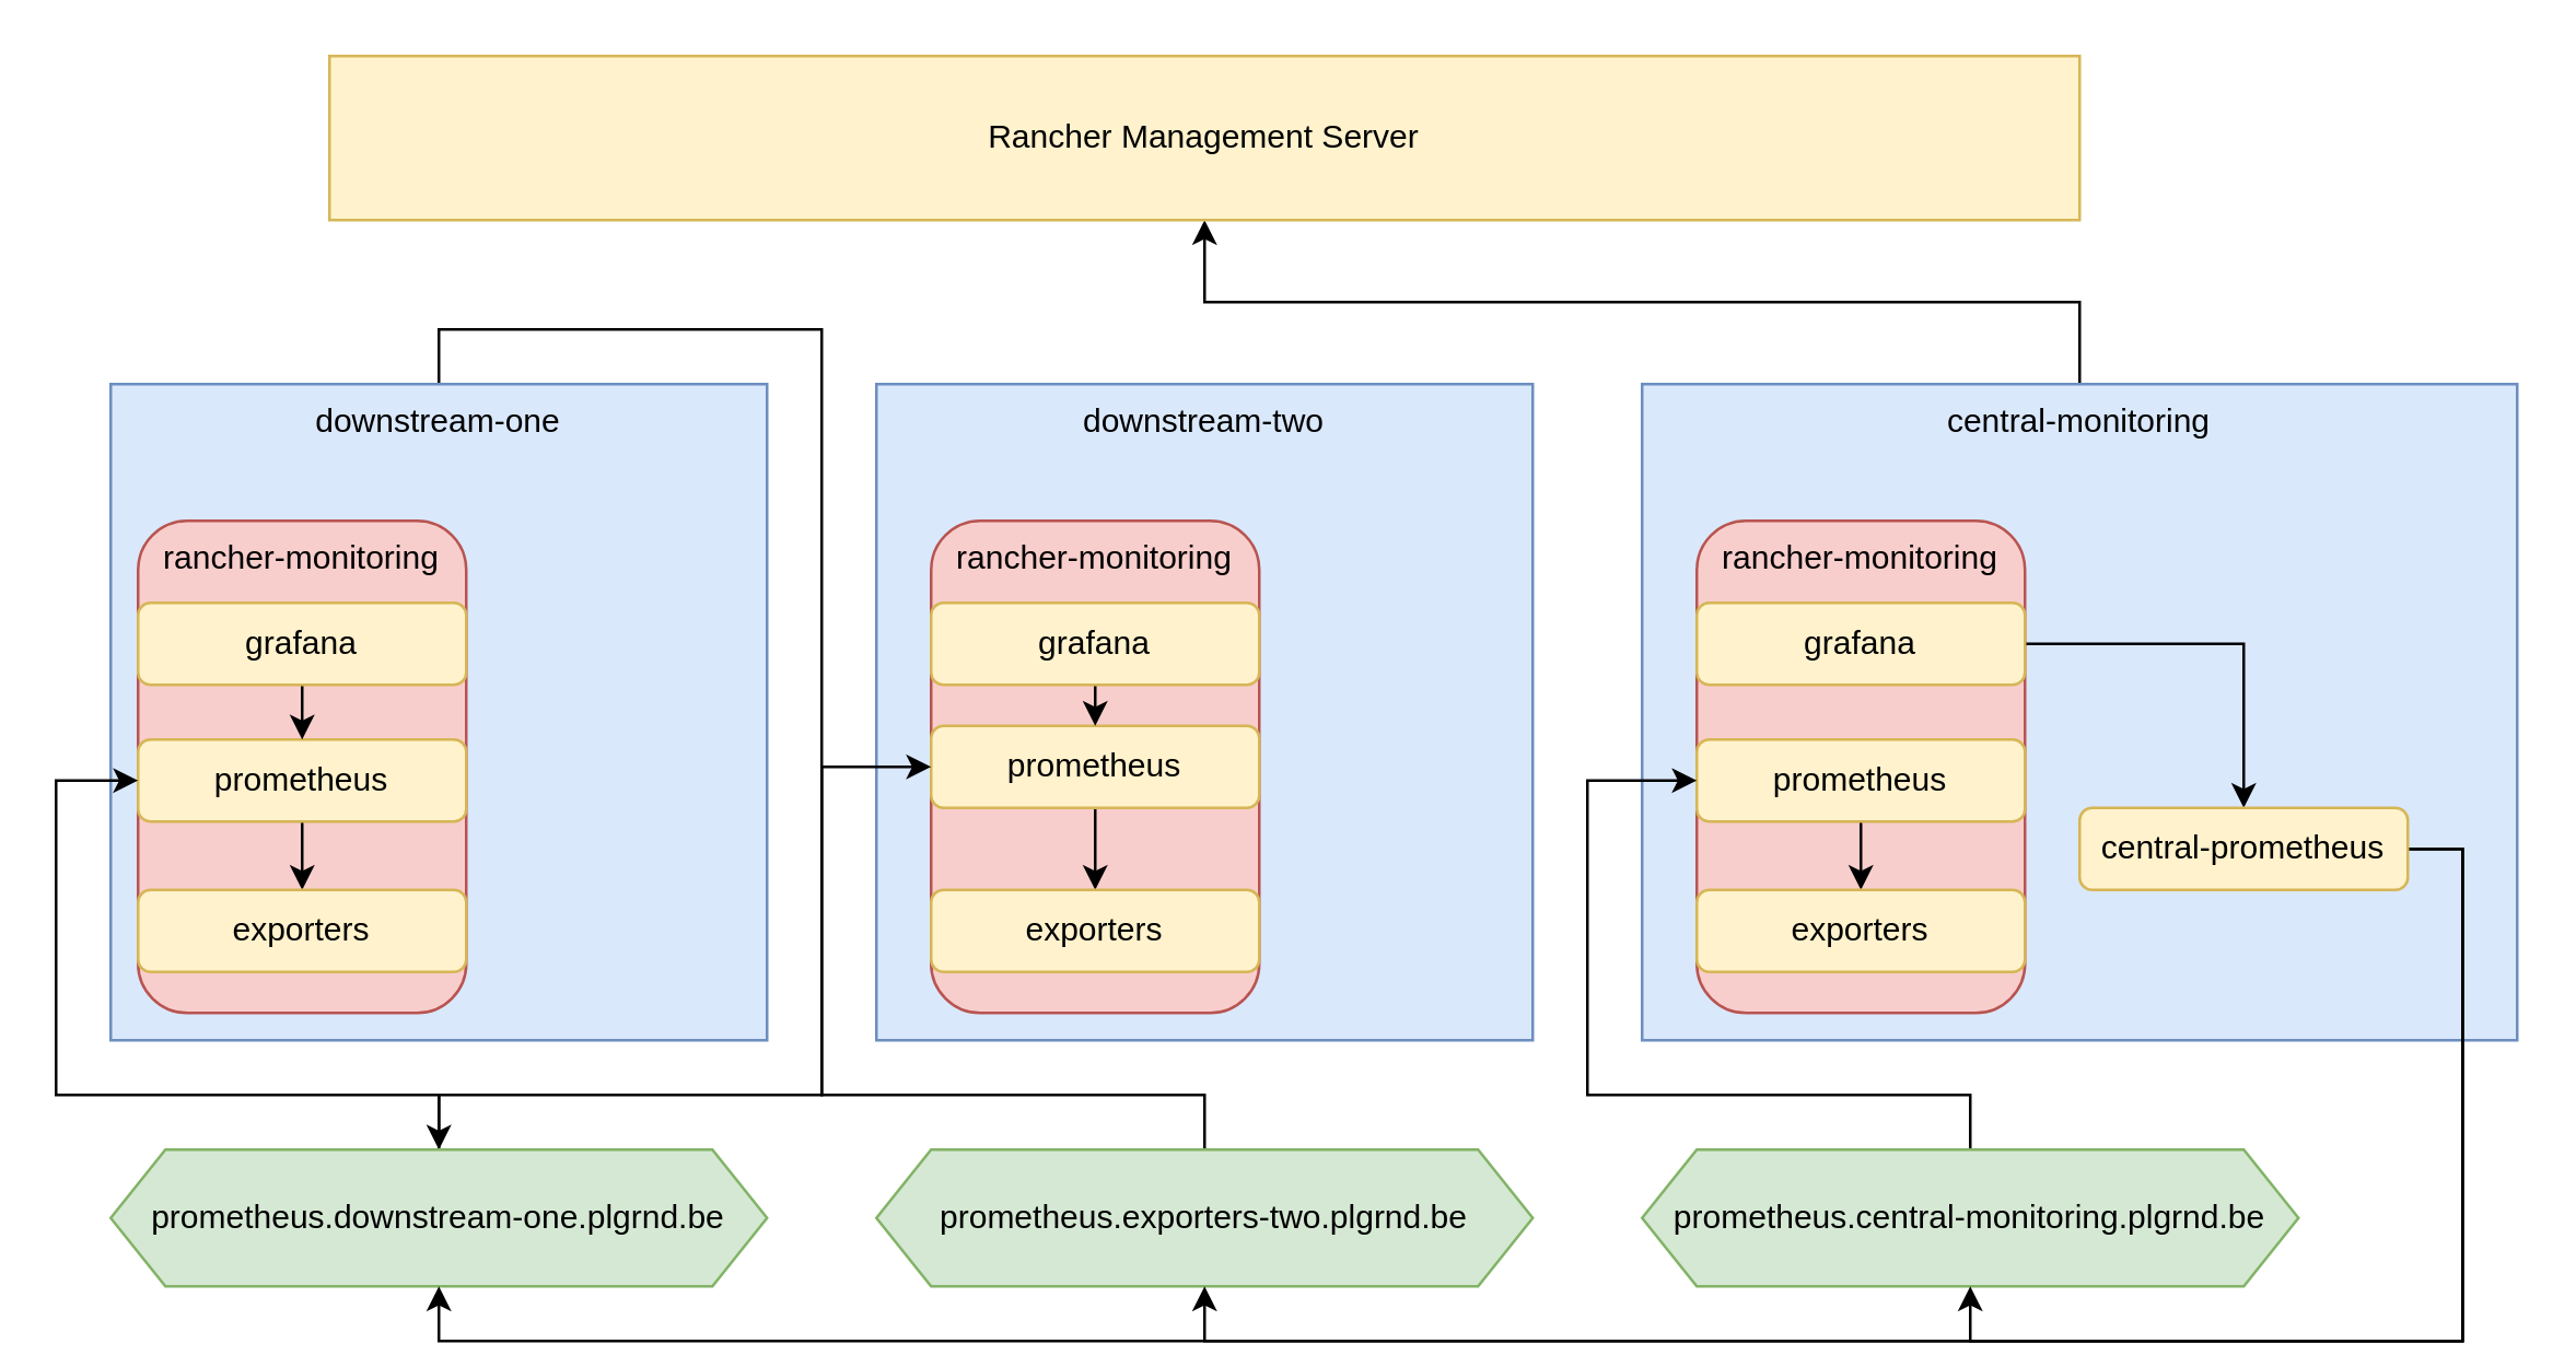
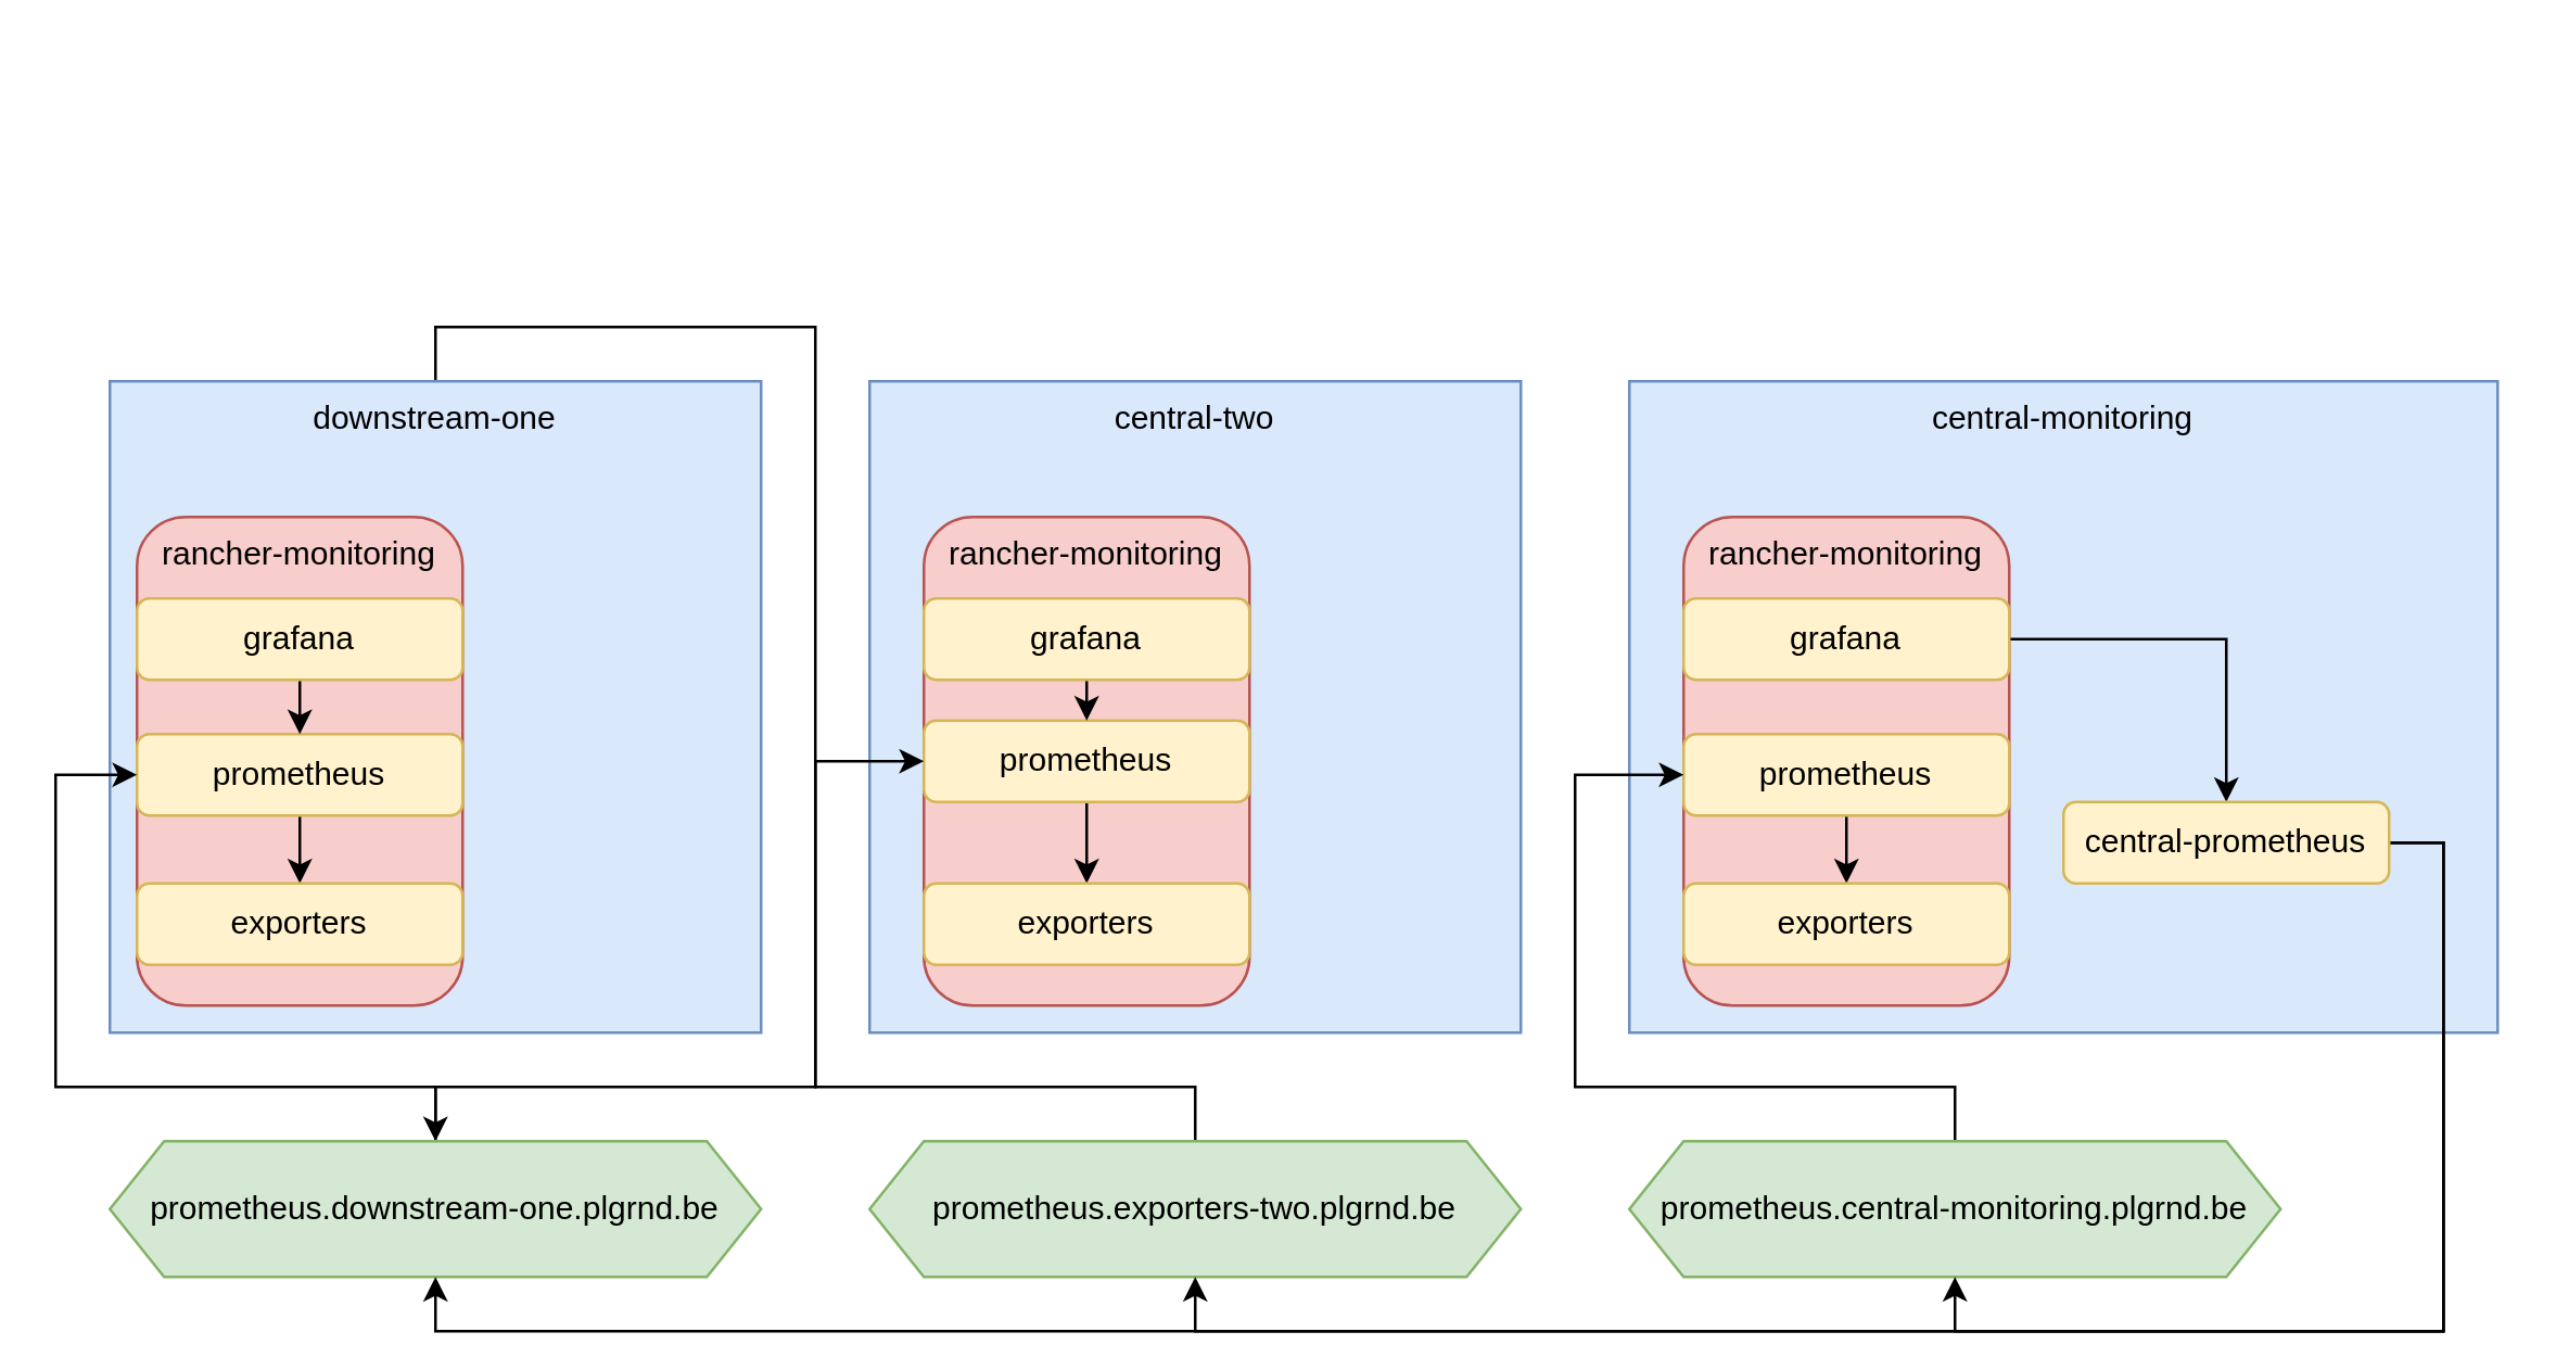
- <mxCell id="35" value="Rancher Management Server" style="rounded=0;whiteSpace=wrap;html=1;fillColor=#fff2cc;strokeColor=#d6b656;" vertex="1" parent="1"><mxGeometry x="120" y="20" width="640" height="60" as="geometry" /></mxCell>
- <mxCell id="5" style="edgeStyle=orthogonalEdgeStyle;rounded=0;orthogonalLoop=1;jettySize=auto;html=1;exitX=0.5;exitY=0;exitDx=0;exitDy=0;entryX=0.5;entryY=1;entryDx=0;entryDy=0;" edge="1" parent="1" source="6" target="35"><mxGeometry relative="1" as="geometry"><mxPoint x="420" y="80" as="targetPoint" /></mxGeometry></mxCell>
- <mxCell id="4" value="downstream-two" style="whiteSpace=wrap;html=1;aspect=fixed;verticalAlign=top;fillColor=#dae8fc;strokeColor=#6c8ebf;" vertex="1" parent="1"><mxGeometry x="320" y="140" width="240" height="240" as="geometry" /></mxCell>
+ <mxCell id="4" value="central-two" style="whiteSpace=wrap;html=1;aspect=fixed;verticalAlign=top;fillColor=#dae8fc;strokeColor=#6c8ebf;" vertex="1" parent="1"><mxGeometry x="320" y="140" width="240" height="240" as="geometry" /></mxCell>
